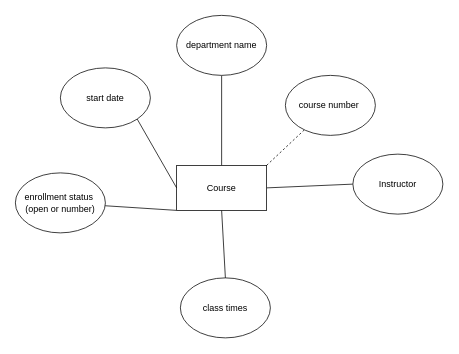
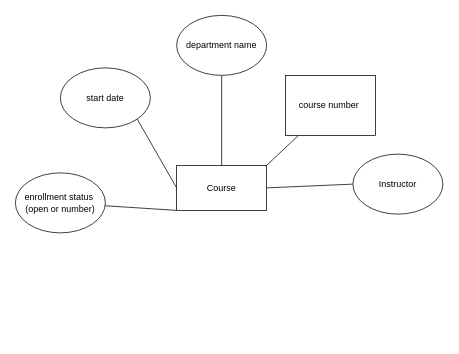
- <mxCell id="8" value="course number&amp;nbsp;" style="ellipse;whiteSpace=wrap;html=1;" vertex="1" parent="1"><mxGeometry x="380" y="100" width="120" height="80" as="geometry" /></mxCell>
+ <mxCell id="8" value="course number&amp;nbsp;" style="whiteSpace=wrap;html=1;rounded=0;" vertex="1" parent="1"><mxGeometry x="380" y="100" width="120" height="80" as="geometry" /></mxCell>
- <mxCell id="3" style="edgeStyle=none;html=1;exitX=1;exitY=0;exitDx=0;exitDy=0;endArrow=none;endFill=0;dashed=1;" edge="1" parent="1" source="7" target="8"><mxGeometry relative="1" as="geometry" /></mxCell>
+ <mxCell id="3" style="edgeStyle=none;html=1;exitX=1;exitY=0;exitDx=0;exitDy=0;endArrow=none;endFill=0;" edge="1" parent="1" source="7" target="8"><mxGeometry relative="1" as="geometry" /></mxCell>
- <mxCell id="5" style="edgeStyle=none;html=1;exitX=0.5;exitY=1;exitDx=0;exitDy=0;entryX=0.5;entryY=0;entryDx=0;entryDy=0;endArrow=none;endFill=0;" edge="1" parent="1" source="7" target="11"><mxGeometry relative="1" as="geometry" /></mxCell>
- <mxCell id="11" value="class times" style="ellipse;whiteSpace=wrap;html=1;" vertex="1" parent="1"><mxGeometry x="240" y="370" width="120" height="80" as="geometry" /></mxCell>
